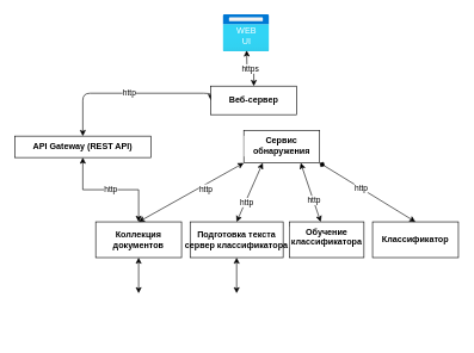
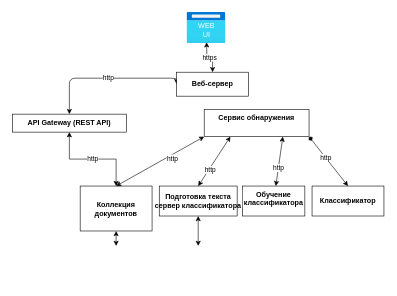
- <mxCell id="15" value="Сервис обнаружения" style="whiteSpace=wrap;html=1;verticalAlign=top;labelBackgroundColor=white;fontStyle=1" vertex="1" parent="1"><mxGeometry x="340" y="182.5" width="106" height="45" as="geometry" /></mxCell>
+ <mxCell id="15" value="Сервис обнаружения" style="whiteSpace=wrap;html=1;verticalAlign=top;labelBackgroundColor=white;fontStyle=1" vertex="1" parent="1"><mxGeometry x="340" y="182.5" width="175" height="45" as="geometry" /></mxCell>
- <mxCell id="12" value="Коллекция документов" style="rounded=0;whiteSpace=wrap;html=1;fontStyle=1" vertex="1" parent="1"><mxGeometry x="133" y="310" width="120" height="50" as="geometry" /></mxCell>
+ <mxCell id="12" value="Коллекция документов" style="rounded=0;whiteSpace=wrap;html=1;fontStyle=1" vertex="1" parent="1"><mxGeometry x="133" y="310" width="120" height="75" as="geometry" /></mxCell>
